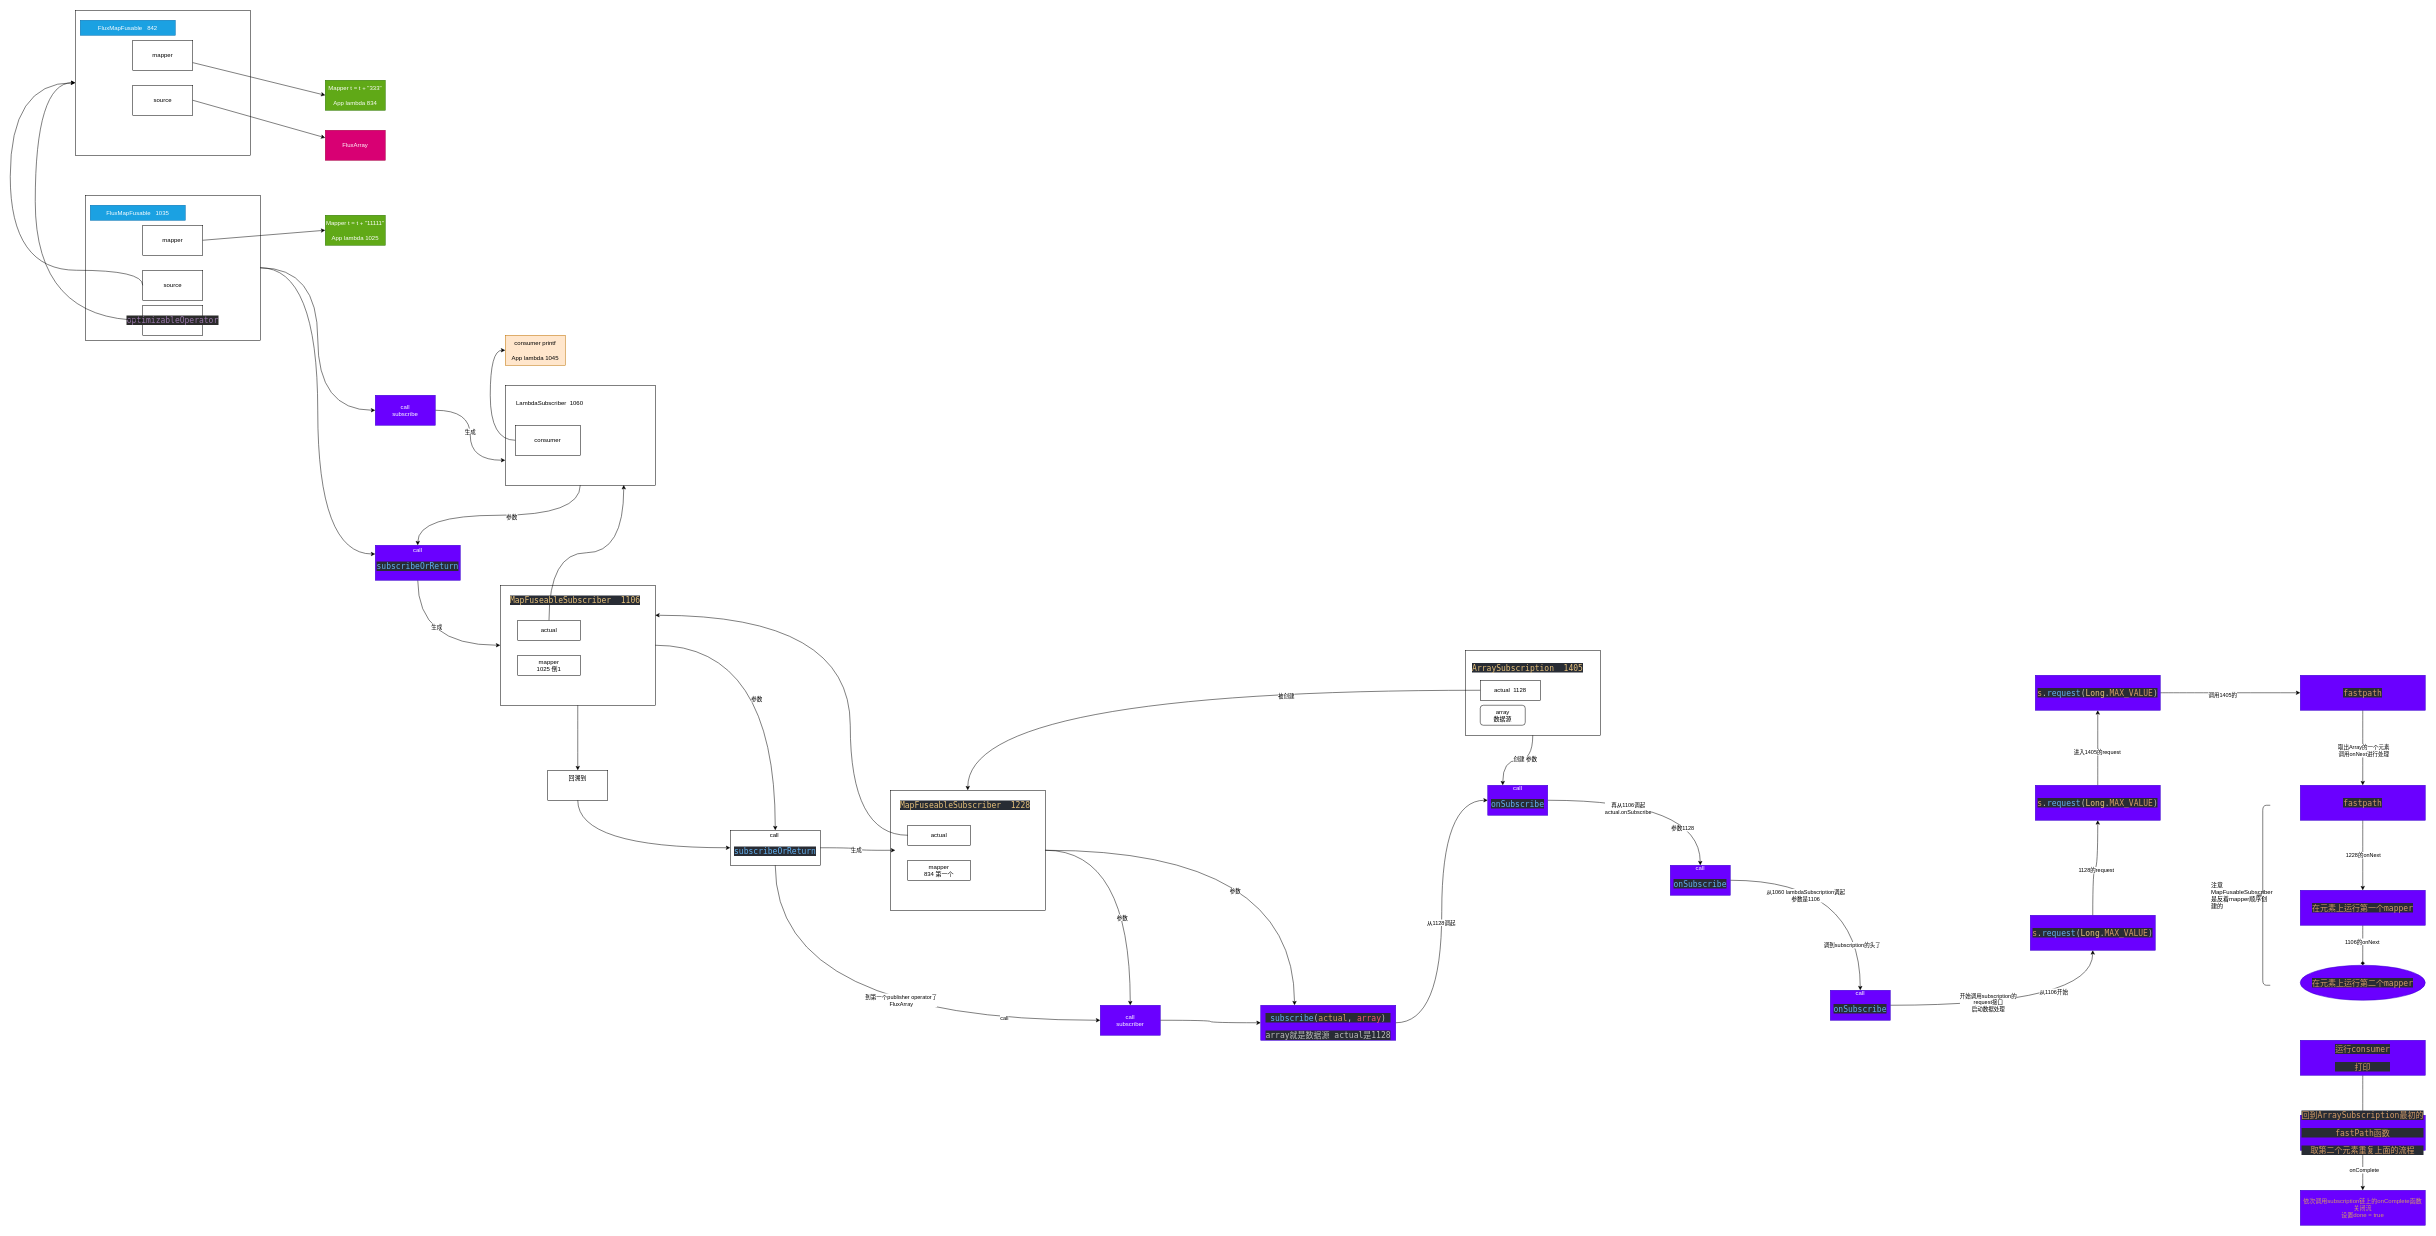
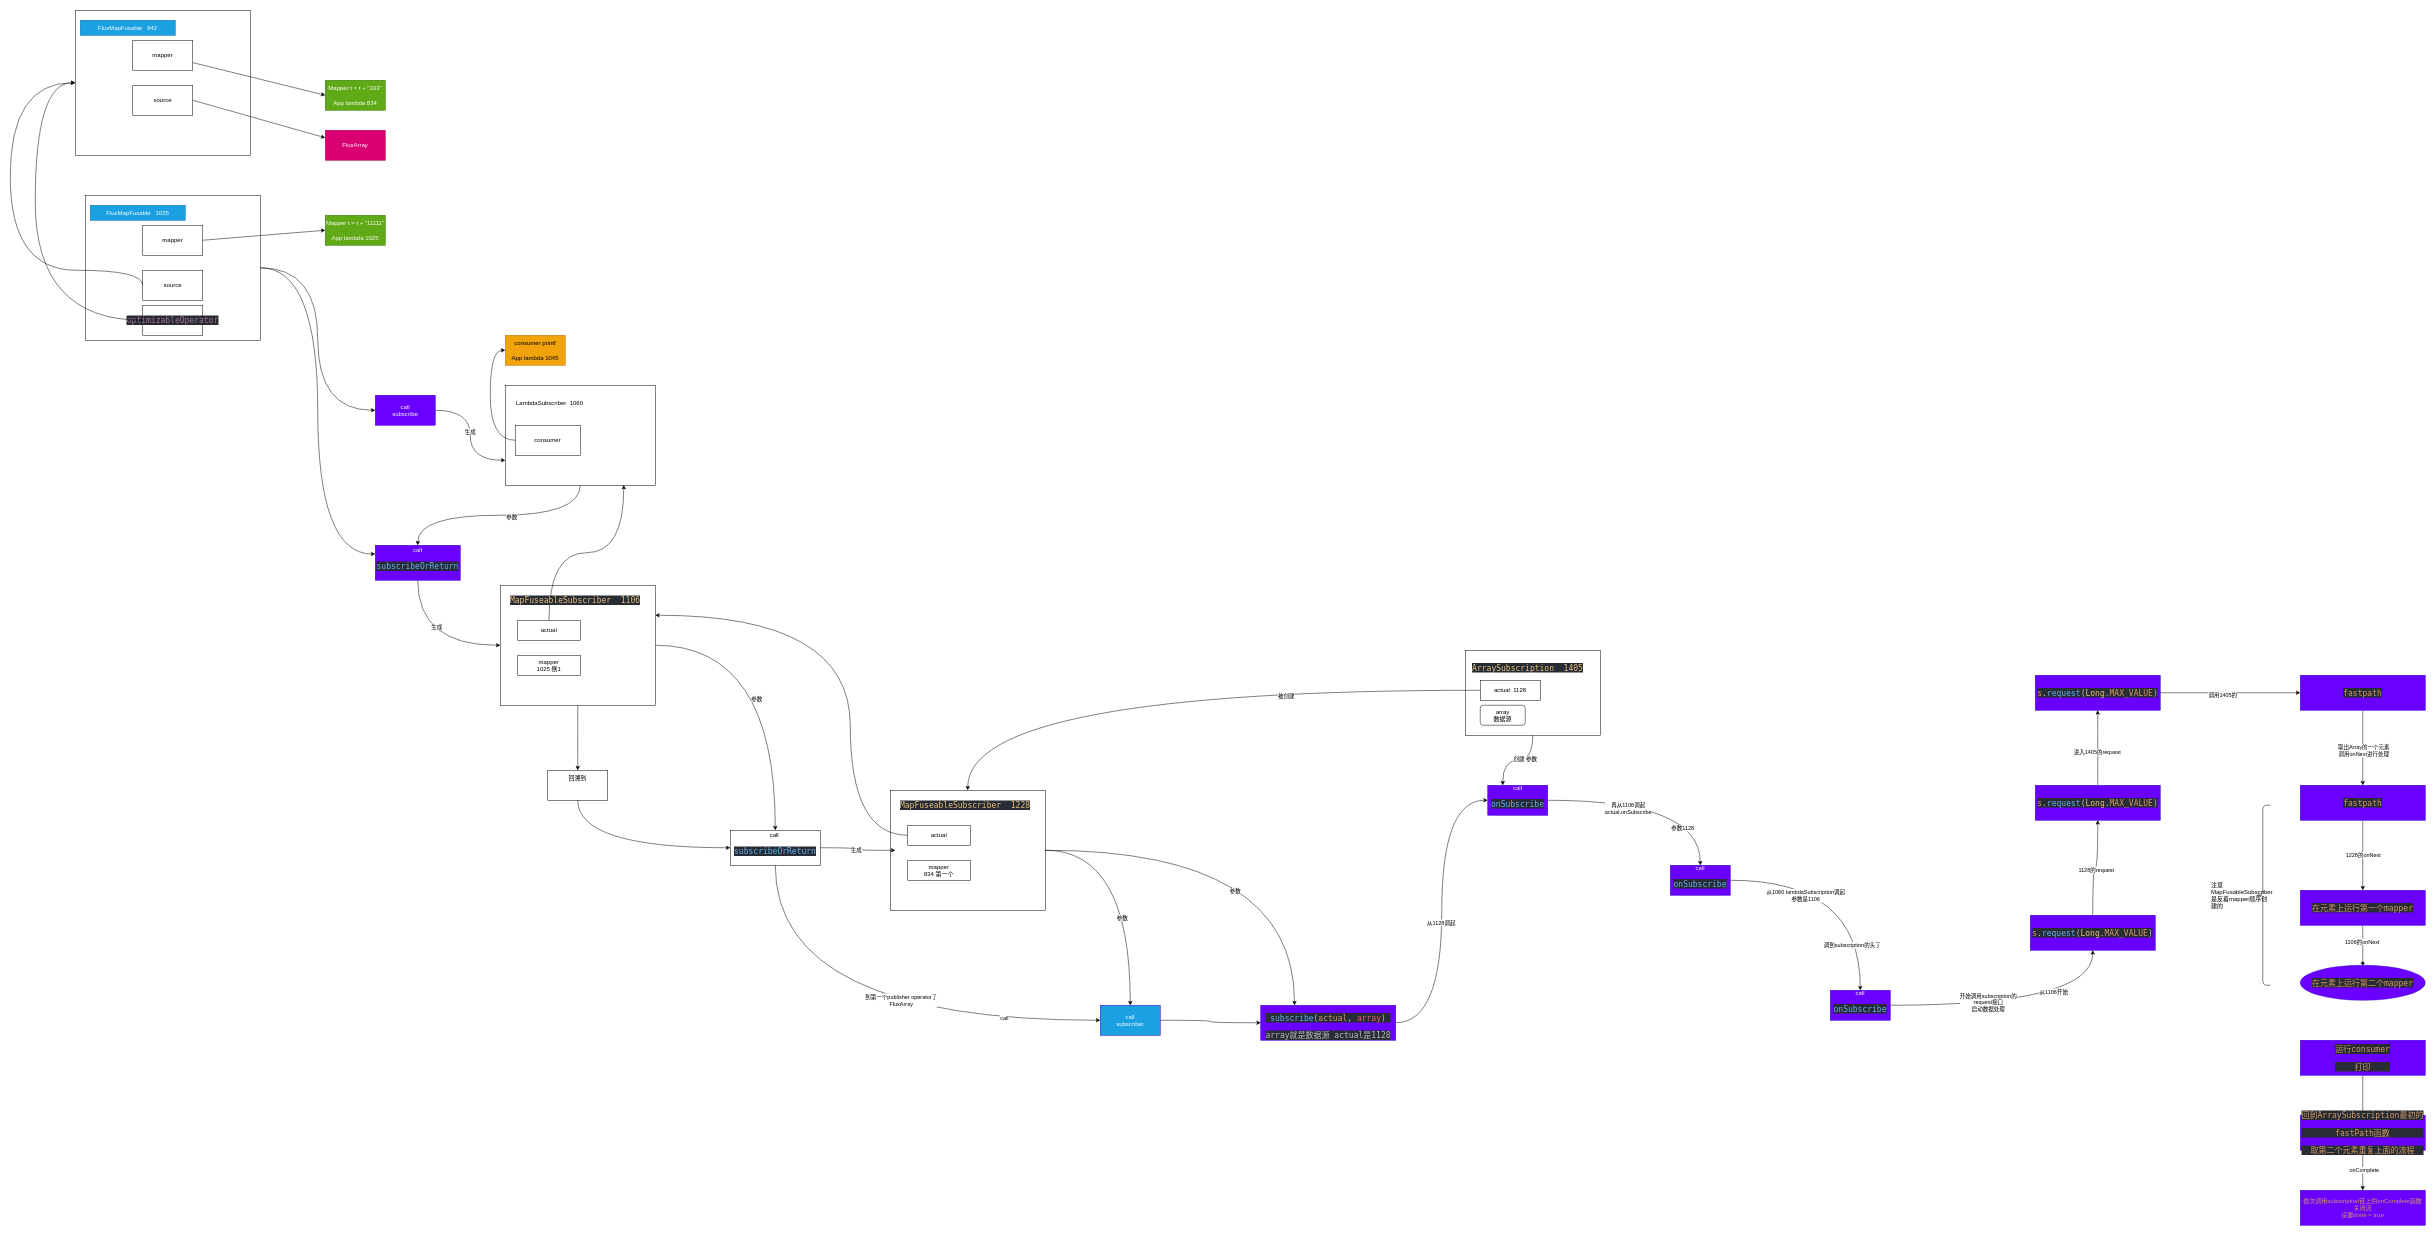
- <mxCell id="25" value="consumer printf&lt;br&gt;&lt;br&gt;App lambda 1045" style="rounded=0;whiteSpace=wrap;html=1;fillColor=#ffe6cc;fontColor=#000000;strokeColor=#BD7000;" parent="1" vertex="1"><mxGeometry x="1010" y="670" width="120" height="60" as="geometry" /></mxCell>
+ <mxCell id="25" value="consumer printf&lt;br&gt;&lt;br&gt;App lambda 1045" style="rounded=0;whiteSpace=wrap;html=1;fillColor=#f0a30a;fontColor=#000000;strokeColor=#BD7000;" parent="1" vertex="1"><mxGeometry x="1010" y="670" width="120" height="60" as="geometry" /></mxCell>
- <mxCell id="61" value="call&lt;br&gt;subscriber" style="rounded=0;whiteSpace=wrap;html=1;glass=0;fillColor=#6a00ff;fontColor=#ffffff;strokeColor=#3700CC;" parent="1" vertex="1"><mxGeometry x="2200" y="2010" width="120" height="60" as="geometry" /></mxCell>
+ <mxCell id="61" value="call&lt;br&gt;subscriber" style="rounded=0;whiteSpace=wrap;html=1;glass=0;fillColor=#1ba1e2;fontColor=#ffffff;strokeColor=#3700CC;" parent="1" vertex="1"><mxGeometry x="2200" y="2010" width="120" height="60" as="geometry" /></mxCell>
